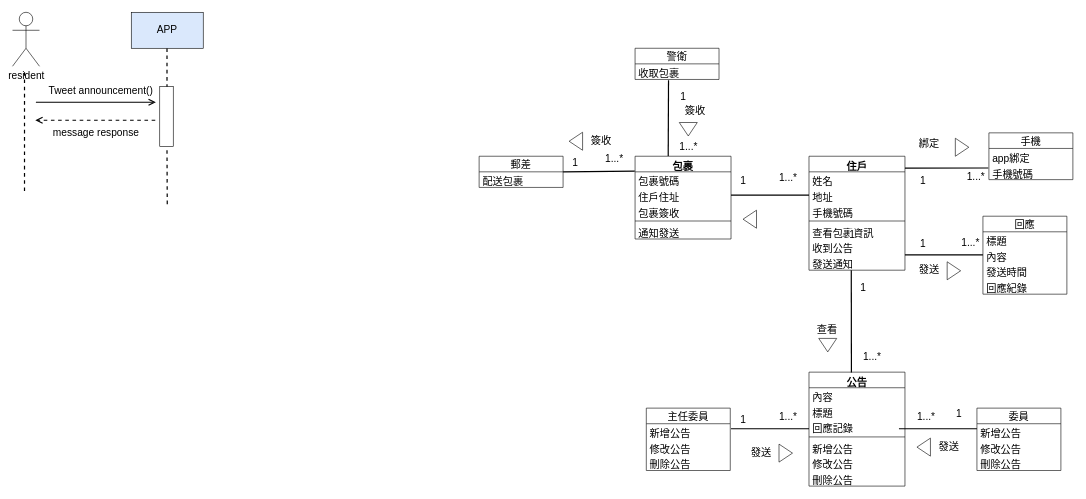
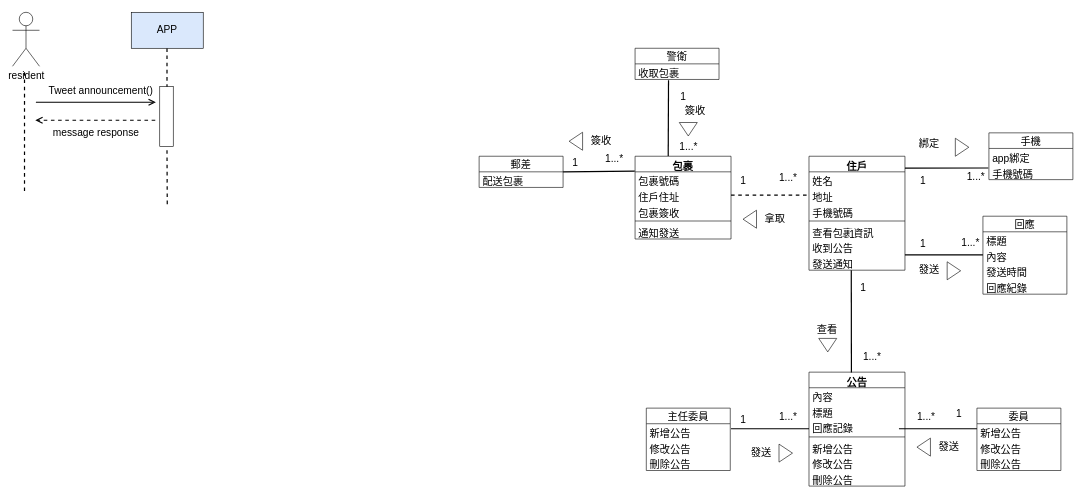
- <mxCell id="51" value="" style="endArrow=none;html=1;strokeWidth=2;fontSize=17;entryX=0;entryY=0.5;entryDx=0;entryDy=0;exitX=1;exitY=0.5;exitDx=0;exitDy=0;" edge="1" parent="1" source="28" target="42"><mxGeometry width="50" height="50" relative="1" as="geometry"><mxPoint x="1228" y="332" as="sourcePoint" /><mxPoint x="1268" y="290" as="targetPoint" /></mxGeometry></mxCell>
+ <mxCell id="51" value="" style="endArrow=none;html=1;strokeWidth=2;fontSize=17;entryX=0;entryY=0.5;entryDx=0;entryDy=0;exitX=1;exitY=0.5;exitDx=0;exitDy=0;dashed=1;" edge="1" parent="1" source="28" target="42"><mxGeometry width="50" height="50" relative="1" as="geometry"><mxPoint x="1228" y="332" as="sourcePoint" /><mxPoint x="1268" y="290" as="targetPoint" /></mxGeometry></mxCell>
+ <mxCell id="57" value="拿取" style="text;html=1;align=center;verticalAlign=middle;resizable=0;points=[];autosize=1;strokeColor=none;fillColor=none;fontSize=17;" vertex="1" parent="1"><mxGeometry x="1260.5" y="350" width="60" height="30" as="geometry" /></mxCell>
